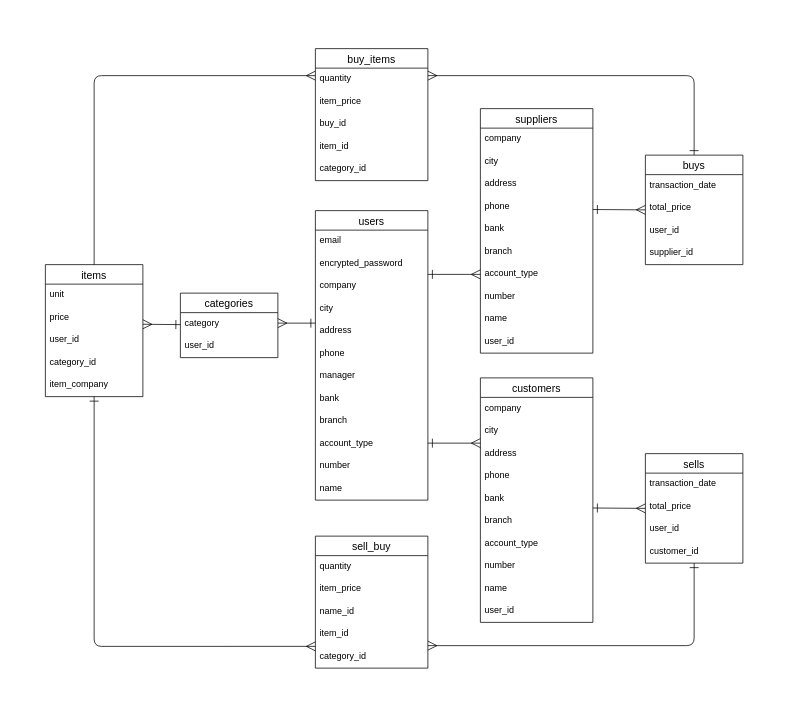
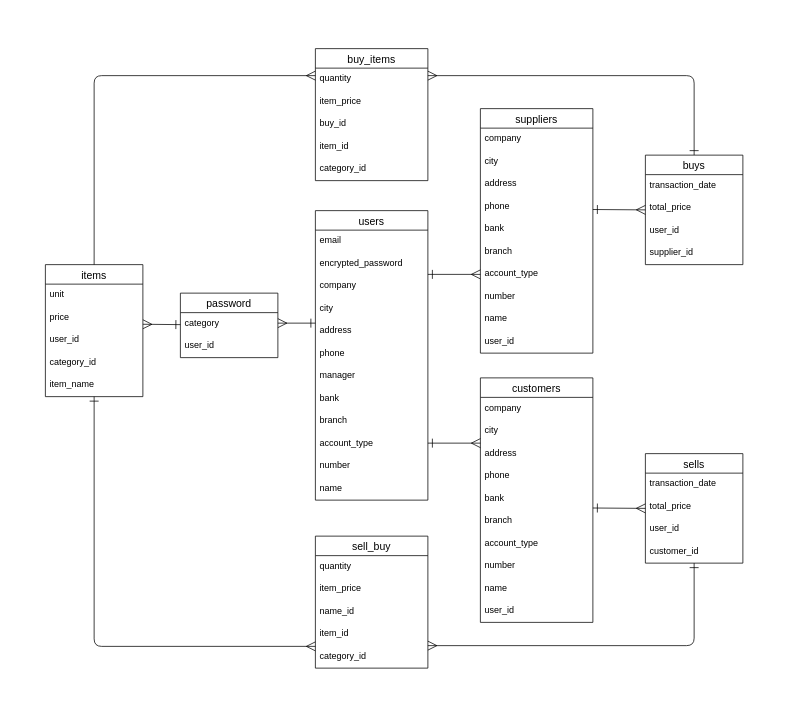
- <mxCell id="7" value="categories" style="swimlane;fontStyle=0;childLayout=stackLayout;horizontal=1;startSize=26;horizontalStack=0;resizeParent=1;resizeParentMax=0;resizeLast=0;collapsible=1;marginBottom=0;align=center;fontSize=14;labelBackgroundColor=none;" parent="1" vertex="1"><mxGeometry x="240" y="390" width="130" height="86" as="geometry" /></mxCell>
+ <mxCell id="7" value="password" style="swimlane;fontStyle=0;childLayout=stackLayout;horizontal=1;startSize=26;horizontalStack=0;resizeParent=1;resizeParentMax=0;resizeLast=0;collapsible=1;marginBottom=0;align=center;fontSize=14;labelBackgroundColor=none;" parent="1" vertex="1"><mxGeometry x="240" y="390" width="130" height="86" as="geometry" /></mxCell>
- <mxCell id="15" value="item_company" style="text;spacingLeft=4;spacingRight=4;overflow=hidden;rotatable=0;points=[[0,0.5],[1,0.5]];portConstraint=eastwest;fontSize=12;" parent="10" vertex="1"><mxGeometry y="146" width="130" height="30" as="geometry" /></mxCell>
+ <mxCell id="15" value="item_name" style="text;spacingLeft=4;spacingRight=4;overflow=hidden;rotatable=0;points=[[0,0.5],[1,0.5]];portConstraint=eastwest;fontSize=12;" parent="10" vertex="1"><mxGeometry y="146" width="130" height="30" as="geometry" /></mxCell>
